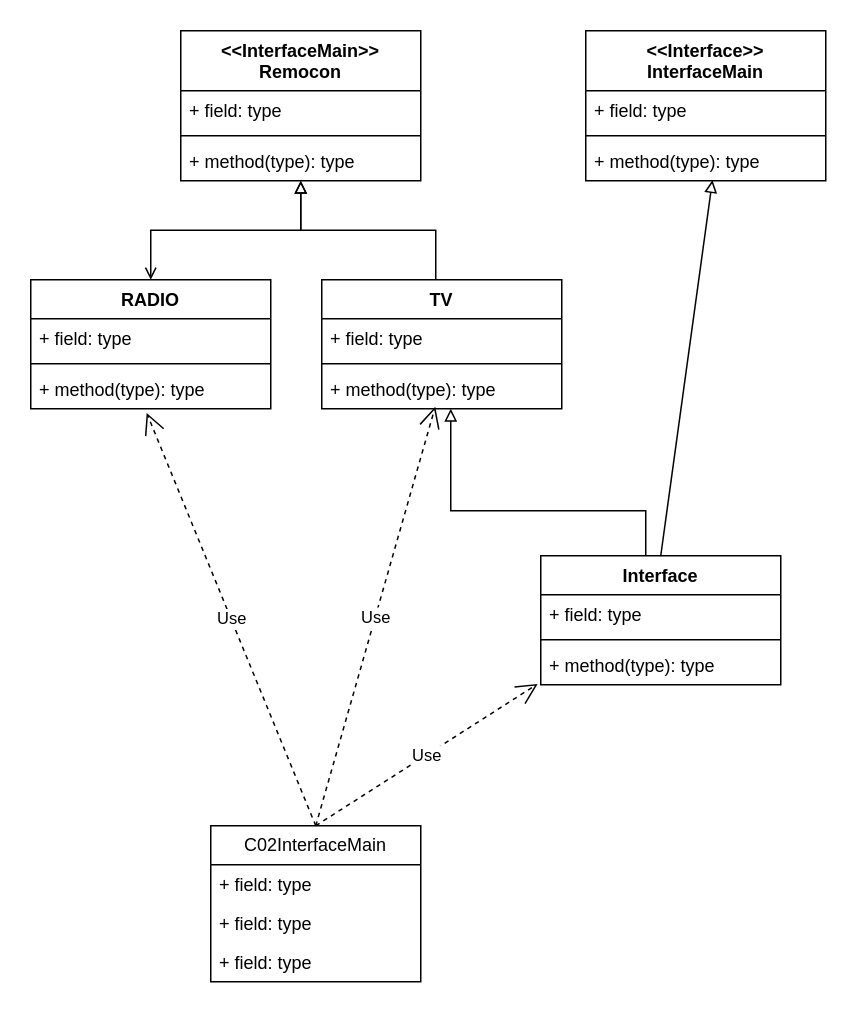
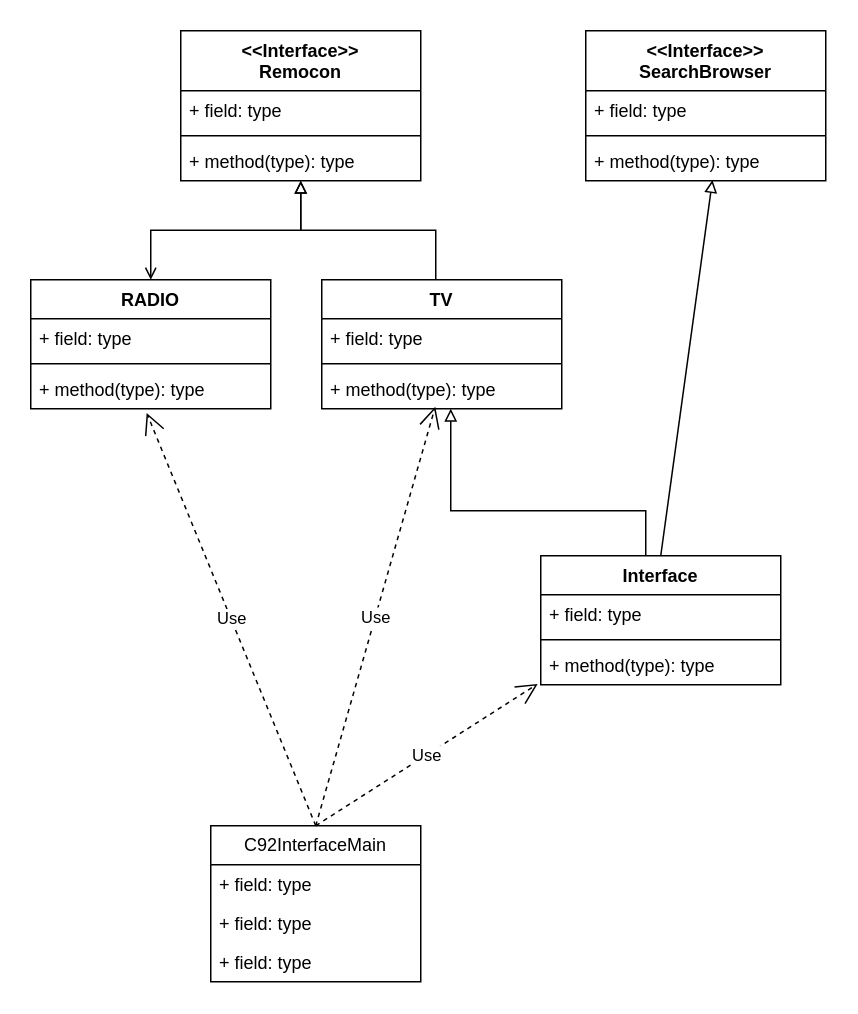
- <mxCell id="3" value="&lt;div&gt;&amp;lt;&amp;lt;InterfaceMain&amp;gt;&amp;gt;&lt;/div&gt;Remocon" style="swimlane;fontStyle=1;align=center;verticalAlign=top;childLayout=stackLayout;horizontal=1;startSize=40;horizontalStack=0;resizeParent=1;resizeParentMax=0;resizeLast=0;collapsible=1;marginBottom=0;whiteSpace=wrap;html=1;" vertex="1" parent="1"><mxGeometry x="120" y="20" width="160" height="100" as="geometry" /></mxCell>
+ <mxCell id="3" value="&lt;div&gt;&amp;lt;&amp;lt;Interface&amp;gt;&amp;gt;&lt;/div&gt;Remocon" style="swimlane;fontStyle=1;align=center;verticalAlign=top;childLayout=stackLayout;horizontal=1;startSize=40;horizontalStack=0;resizeParent=1;resizeParentMax=0;resizeLast=0;collapsible=1;marginBottom=0;whiteSpace=wrap;html=1;" vertex="1" parent="1"><mxGeometry x="120" y="20" width="160" height="100" as="geometry" /></mxCell>
- <mxCell id="7" value="&lt;div&gt;&amp;lt;&amp;lt;Interface&amp;gt;&amp;gt;&lt;/div&gt;InterfaceMain" style="swimlane;fontStyle=1;align=center;verticalAlign=top;childLayout=stackLayout;horizontal=1;startSize=40;horizontalStack=0;resizeParent=1;resizeParentMax=0;resizeLast=0;collapsible=1;marginBottom=0;whiteSpace=wrap;html=1;" vertex="1" parent="1"><mxGeometry x="390" y="20" width="160" height="100" as="geometry" /></mxCell>
+ <mxCell id="7" value="&lt;div&gt;&amp;lt;&amp;lt;Interface&amp;gt;&amp;gt;&lt;/div&gt;SearchBrowser" style="swimlane;fontStyle=1;align=center;verticalAlign=top;childLayout=stackLayout;horizontal=1;startSize=40;horizontalStack=0;resizeParent=1;resizeParentMax=0;resizeLast=0;collapsible=1;marginBottom=0;whiteSpace=wrap;html=1;" vertex="1" parent="1"><mxGeometry x="390" y="20" width="160" height="100" as="geometry" /></mxCell>
- <mxCell id="26" value="C02InterfaceMain" style="swimlane;fontStyle=0;childLayout=stackLayout;horizontal=1;startSize=26;fillColor=none;horizontalStack=0;resizeParent=1;resizeParentMax=0;resizeLast=0;collapsible=1;marginBottom=0;whiteSpace=wrap;html=1;" vertex="1" parent="1"><mxGeometry x="140" y="550" width="140" height="104" as="geometry" /></mxCell>
+ <mxCell id="26" value="C92InterfaceMain" style="swimlane;fontStyle=0;childLayout=stackLayout;horizontal=1;startSize=26;fillColor=none;horizontalStack=0;resizeParent=1;resizeParentMax=0;resizeLast=0;collapsible=1;marginBottom=0;whiteSpace=wrap;html=1;" vertex="1" parent="1"><mxGeometry x="140" y="550" width="140" height="104" as="geometry" /></mxCell>
